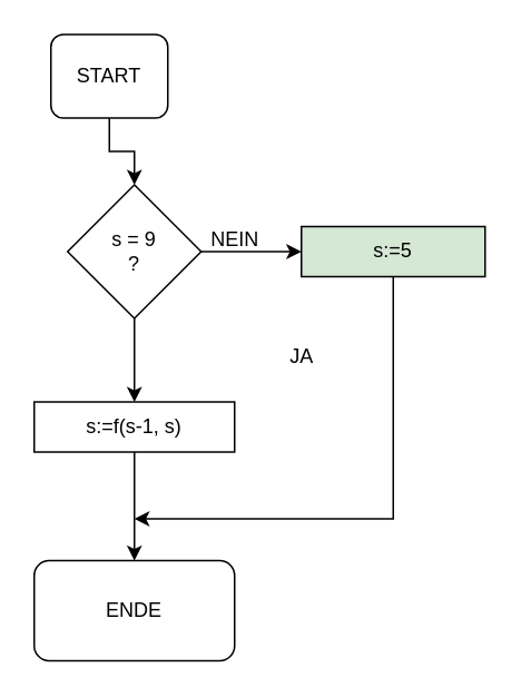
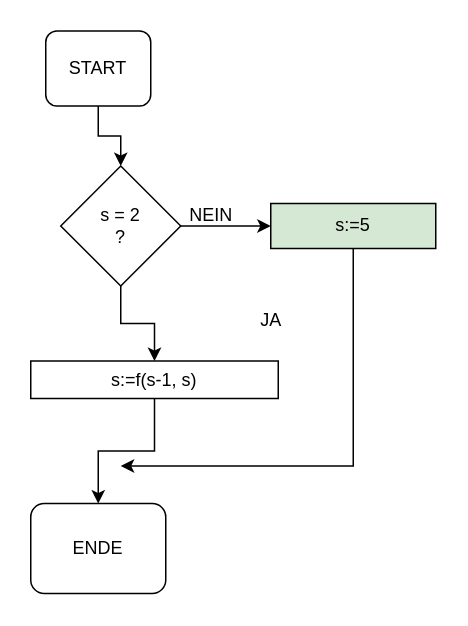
- <mxCell id="6" value="s = 9&lt;br&gt;?" style="rhombus;whiteSpace=wrap;html=1;" vertex="1" parent="1"><mxGeometry x="40" y="110" width="80" height="80" as="geometry" /></mxCell>
+ <mxCell id="6" value="s = 2&lt;br&gt;?" style="rhombus;whiteSpace=wrap;html=1;" vertex="1" parent="1"><mxGeometry x="40" y="110" width="80" height="80" as="geometry" /></mxCell>
- <mxCell id="10" value="s:=f(s-1, s)" style="whiteSpace=wrap;html=1;" vertex="1" parent="1"><mxGeometry x="20" y="240" width="120" height="30" as="geometry" /></mxCell>
+ <mxCell id="10" value="s:=f(s-1, s)" style="whiteSpace=wrap;html=1;" vertex="1" parent="1"><mxGeometry x="20" y="240" width="165" height="25" as="geometry" /></mxCell>
- <mxCell id="13" value="ENDE" style="rounded=1;whiteSpace=wrap;html=1;" vertex="1" parent="1"><mxGeometry x="20" y="335" width="120" height="60" as="geometry" /></mxCell>
+ <mxCell id="13" value="ENDE" style="rounded=1;whiteSpace=wrap;html=1;" vertex="1" parent="1"><mxGeometry x="20" y="335" width="90" height="60" as="geometry" /></mxCell>
